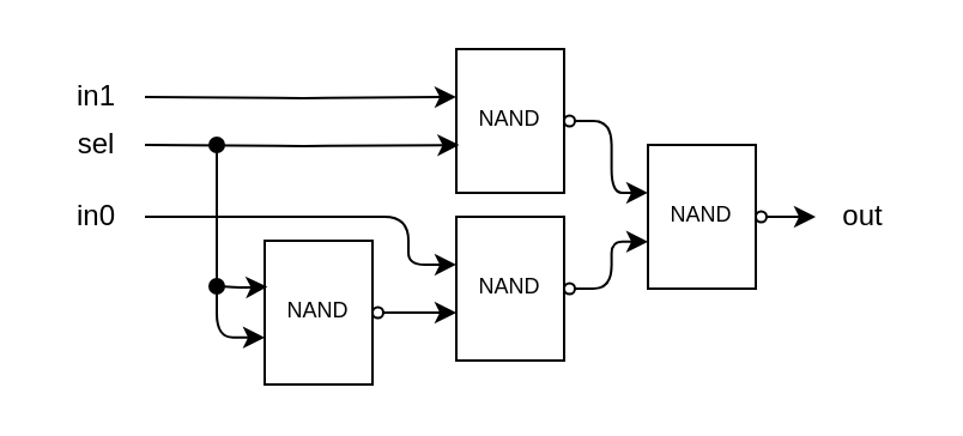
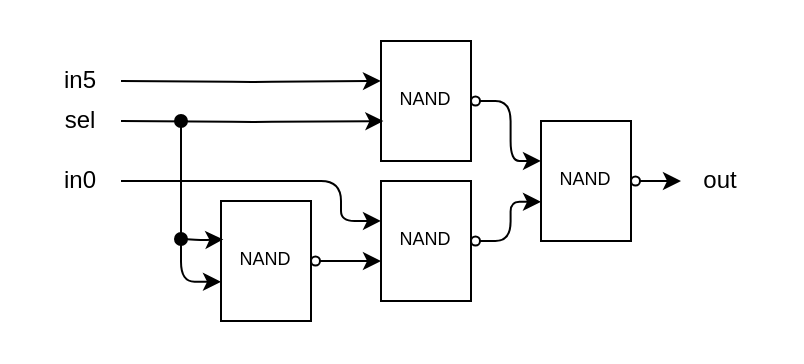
- <mxCell id="10" value="in1" style="text;html=1;strokeColor=none;fillColor=none;align=center;verticalAlign=middle;whiteSpace=wrap;rounded=0;" vertex="1" parent="1"><mxGeometry x="20" y="30" width="40" height="20" as="geometry" /></mxCell>
+ <mxCell id="10" value="in5" style="text;html=1;strokeColor=none;fillColor=none;align=center;verticalAlign=middle;whiteSpace=wrap;rounded=0;" vertex="1" parent="1"><mxGeometry x="20" y="30" width="40" height="20" as="geometry" /></mxCell>
